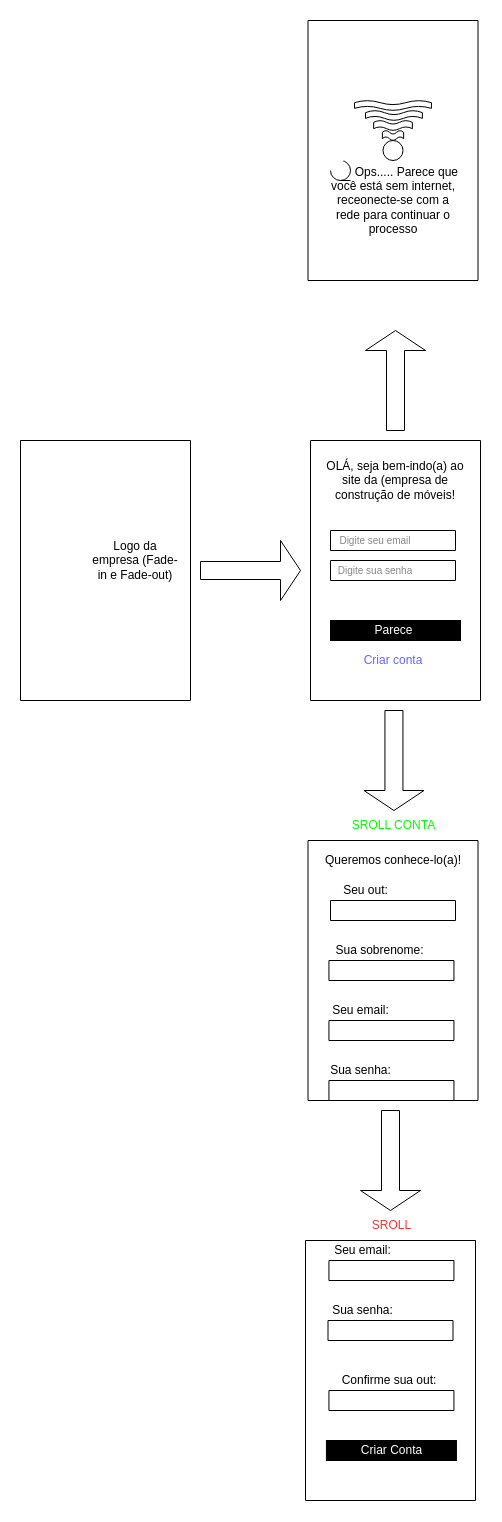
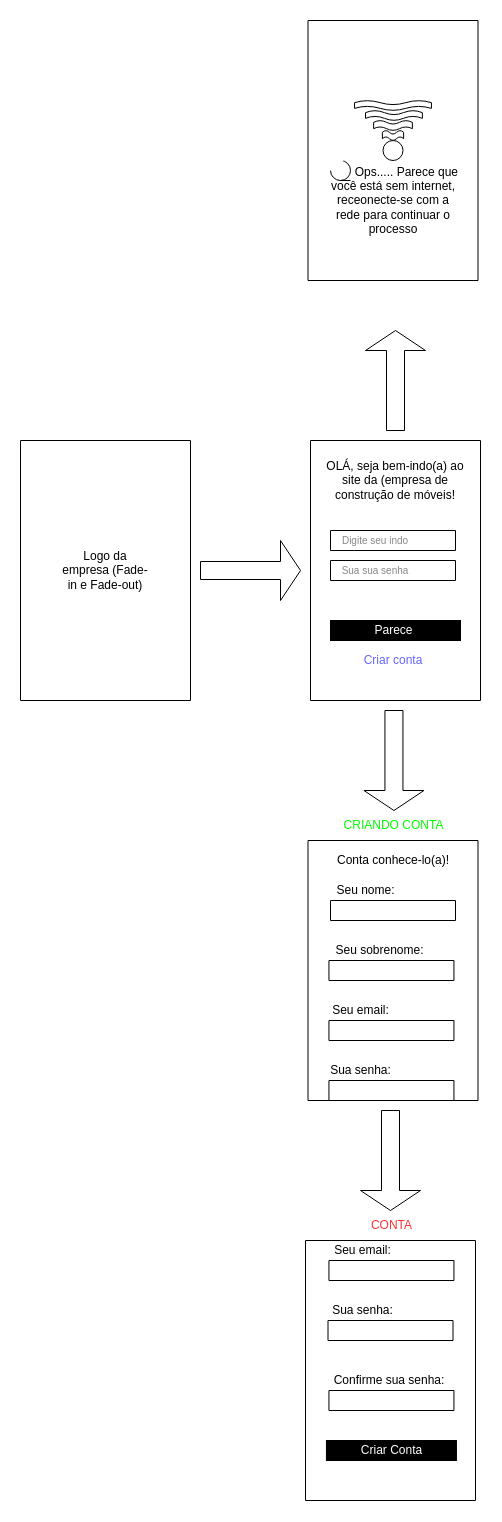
- <mxCell id="4" value="&lt;font style=&quot;font-size: 10px; color: rgb(135, 135, 135);&quot;&gt;Digite seu email&lt;/font&gt;" style="text;html=1;align=center;verticalAlign=middle;whiteSpace=wrap;rounded=0;opacity=50;" vertex="1" parent="1"><mxGeometry x="330" y="527.5" width="90" height="25" as="geometry" /></mxCell>
+ <mxCell id="4" value="&lt;font style=&quot;font-size: 10px; color: rgb(135, 135, 135);&quot;&gt;Digite seu indo&lt;/font&gt;" style="text;html=1;align=center;verticalAlign=middle;whiteSpace=wrap;rounded=0;opacity=50;" vertex="1" parent="1"><mxGeometry x="330" y="527.5" width="90" height="25" as="geometry" /></mxCell>
- <mxCell id="9" value="Logo da empresa (Fade-in e Fade-out)" style="text;html=1;align=center;verticalAlign=middle;whiteSpace=wrap;rounded=0;" vertex="1" parent="1"><mxGeometry x="90" y="545" width="90" height="30" as="geometry" /></mxCell>
+ <mxCell id="9" value="Logo da empresa (Fade-in e Fade-out)" style="text;html=1;align=center;verticalAlign=middle;whiteSpace=wrap;rounded=0;" vertex="1" parent="1"><mxGeometry x="60" y="555" width="90" height="30" as="geometry" /></mxCell>
- <mxCell id="6" value="&lt;font style=&quot;font-size: 10px; color: rgb(135, 135, 135);&quot;&gt;Digite sua senha&lt;/font&gt;" style="text;html=1;align=center;verticalAlign=middle;whiteSpace=wrap;rounded=0;opacity=50;" vertex="1" parent="1"><mxGeometry x="330" y="557.5" width="90" height="25" as="geometry" /></mxCell>
+ <mxCell id="6" value="&lt;font style=&quot;font-size: 10px; color: rgb(135, 135, 135);&quot;&gt;Sua sua senha&lt;/font&gt;" style="text;html=1;align=center;verticalAlign=middle;whiteSpace=wrap;rounded=0;opacity=50;" vertex="1" parent="1"><mxGeometry x="330" y="557.5" width="90" height="25" as="geometry" /></mxCell>
- <mxCell id="26" value="&lt;font style=&quot;color: rgb(0, 255, 0);&quot;&gt;SROLL CONTA&lt;/font&gt;" style="text;html=1;align=center;verticalAlign=middle;resizable=0;points=[];autosize=1;strokeColor=none;fillColor=none;" vertex="1" parent="1"><mxGeometry x="332.5" y="810" width="120" height="30" as="geometry" /></mxCell>
+ <mxCell id="26" value="&lt;font style=&quot;color: rgb(0, 255, 0);&quot;&gt;CRIANDO CONTA&lt;/font&gt;" style="text;html=1;align=center;verticalAlign=middle;resizable=0;points=[];autosize=1;strokeColor=none;fillColor=none;" vertex="1" parent="1"><mxGeometry x="332.5" y="810" width="120" height="30" as="geometry" /></mxCell>
- <mxCell id="28" value="Queremos conhece-lo(a)!" style="text;html=1;align=center;verticalAlign=middle;whiteSpace=wrap;rounded=0;" vertex="1" parent="1"><mxGeometry x="318.44" y="820" width="150" height="80" as="geometry" /></mxCell>
+ <mxCell id="28" value="Conta conhece-lo(a)!" style="text;html=1;align=center;verticalAlign=middle;whiteSpace=wrap;rounded=0;" vertex="1" parent="1"><mxGeometry x="318.44" y="820" width="150" height="80" as="geometry" /></mxCell>
- <mxCell id="29" value="Seu out:" style="text;html=1;align=center;verticalAlign=middle;whiteSpace=wrap;rounded=0;" vertex="1" parent="1"><mxGeometry x="332.5" y="850" width="65" height="80" as="geometry" /></mxCell>
+ <mxCell id="29" value="Seu nome:" style="text;html=1;align=center;verticalAlign=middle;whiteSpace=wrap;rounded=0;" vertex="1" parent="1"><mxGeometry x="332.5" y="850" width="65" height="80" as="geometry" /></mxCell>
- <mxCell id="30" value="Sua sobrenome:" style="text;html=1;align=center;verticalAlign=middle;whiteSpace=wrap;rounded=0;" vertex="1" parent="1"><mxGeometry x="328.44" y="910" width="102.5" height="80" as="geometry" /></mxCell>
+ <mxCell id="30" value="Seu sobrenome:" style="text;html=1;align=center;verticalAlign=middle;whiteSpace=wrap;rounded=0;" vertex="1" parent="1"><mxGeometry x="328.44" y="910" width="102.5" height="80" as="geometry" /></mxCell>
- <mxCell id="38" value="&lt;font style=&quot;color: light-dark(rgb(255, 51, 51), rgb(168, 168, 255));&quot;&gt;SROLL&lt;/font&gt;" style="text;html=1;align=center;verticalAlign=middle;resizable=0;points=[];autosize=1;strokeColor=none;fillColor=none;" vertex="1" parent="1"><mxGeometry x="360.94" y="1210" width="60" height="30" as="geometry" /></mxCell>
+ <mxCell id="38" value="&lt;font style=&quot;color: light-dark(rgb(255, 51, 51), rgb(168, 168, 255));&quot;&gt;CONTA&lt;/font&gt;" style="text;html=1;align=center;verticalAlign=middle;resizable=0;points=[];autosize=1;strokeColor=none;fillColor=none;" vertex="1" parent="1"><mxGeometry x="360.94" y="1210" width="60" height="30" as="geometry" /></mxCell>
- <mxCell id="43" value="Confirme sua out:" style="text;html=1;align=center;verticalAlign=middle;whiteSpace=wrap;rounded=0;" vertex="1" parent="1"><mxGeometry x="330" y="1340" width="117.5" height="80" as="geometry" /></mxCell>
+ <mxCell id="43" value="Confirme sua senha:" style="text;html=1;align=center;verticalAlign=middle;whiteSpace=wrap;rounded=0;" vertex="1" parent="1"><mxGeometry x="330" y="1340" width="117.5" height="80" as="geometry" /></mxCell>
